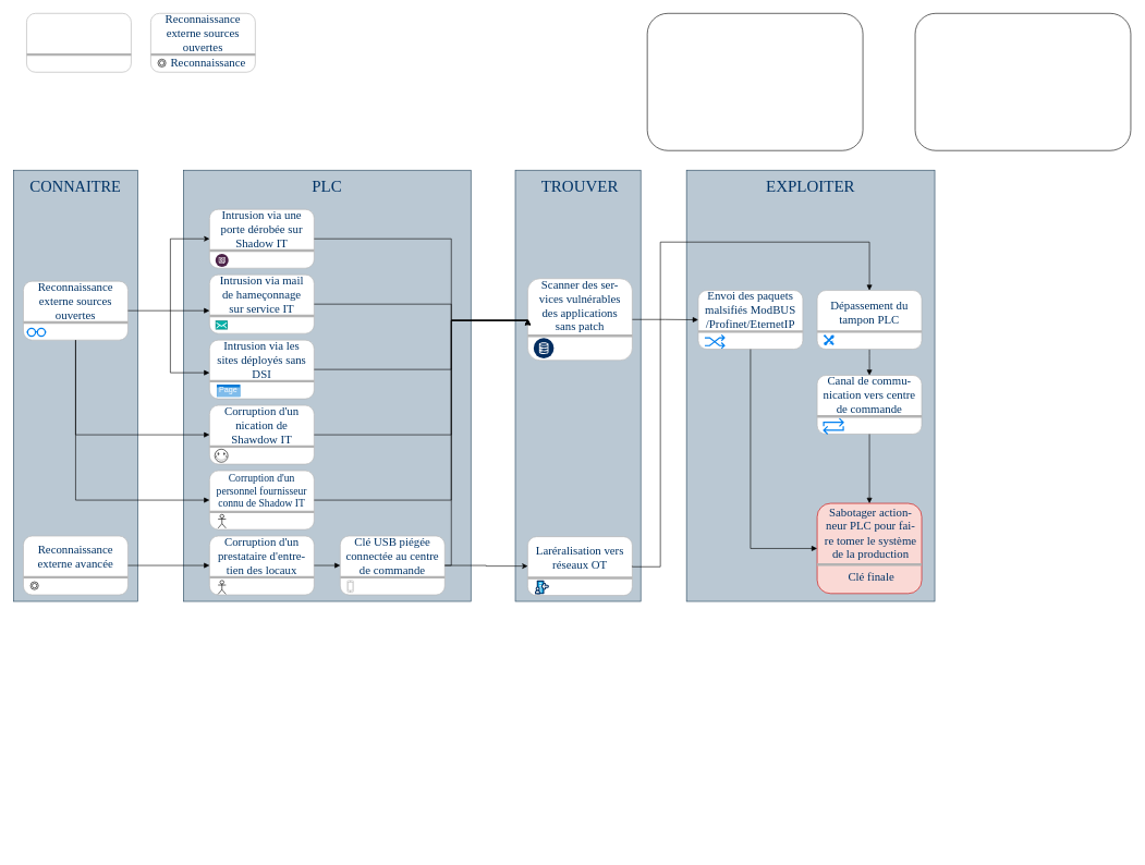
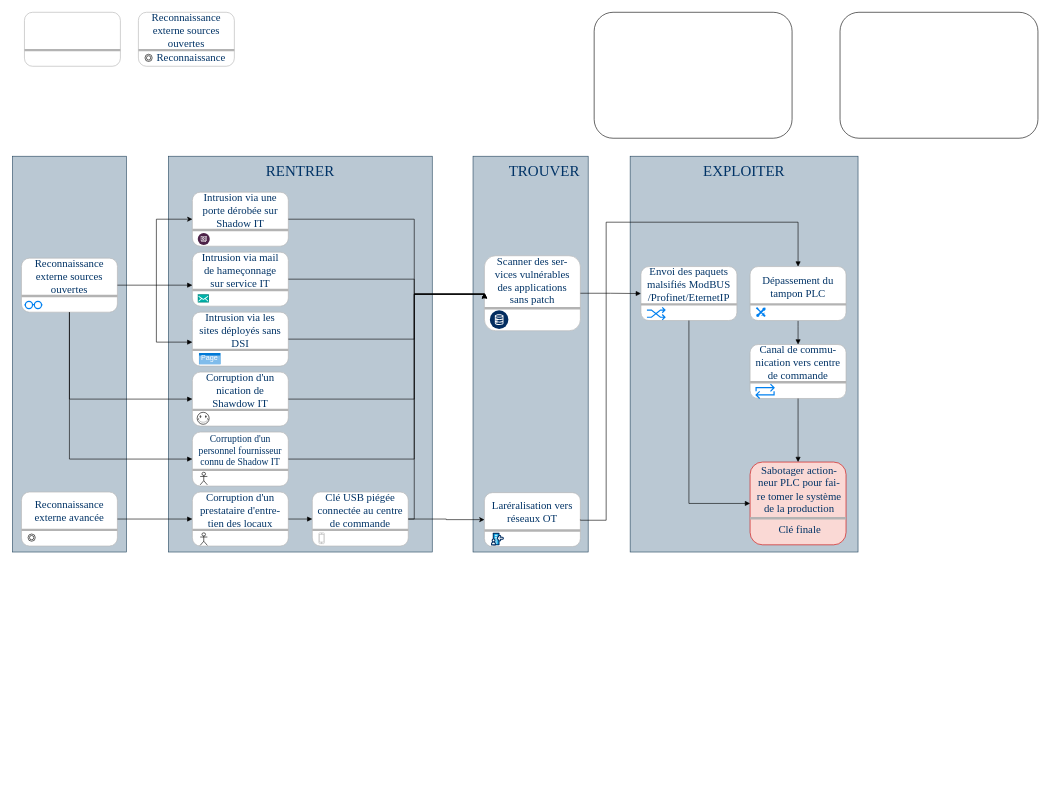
- <mxCell id="5" value="&lt;font face=&quot;Times New Roman&quot; style=&quot;color: rgb(0, 51, 102); font-size: 25px;&quot;&gt;C&lt;/font&gt;&lt;font face=&quot;Times New Roman&quot; style=&quot;color: rgb(0, 51, 102); font-size: 24px;&quot;&gt;ONNAITRE&lt;/font&gt;" style="text;html=1;align=center;verticalAlign=middle;whiteSpace=wrap;rounded=0;" vertex="1" parent="1"><mxGeometry x="45" y="270" width="140" height="30" as="geometry" /></mxCell>
- <mxCell id="32" value="&lt;font face=&quot;Times New Roman&quot; color=&quot;#003366&quot;&gt;&lt;span style=&quot;caret-color: rgb(0, 51, 102); font-size: 25px;&quot;&gt;PLC&lt;/span&gt;&lt;/font&gt;" style="text;html=1;align=center;verticalAlign=middle;whiteSpace=wrap;rounded=0;" vertex="1" parent="1"><mxGeometry x="430" y="270" width="140" height="30" as="geometry" /></mxCell>
+ <mxCell id="32" value="&lt;font face=&quot;Times New Roman&quot; color=&quot;#003366&quot;&gt;&lt;span style=&quot;caret-color: rgb(0, 51, 102); font-size: 25px;&quot;&gt;RENTRER&lt;/span&gt;&lt;/font&gt;" style="text;html=1;align=center;verticalAlign=middle;whiteSpace=wrap;rounded=0;" vertex="1" parent="1"><mxGeometry x="430" y="270" width="140" height="30" as="geometry" /></mxCell>
- <mxCell id="88" value="&lt;font face=&quot;Times New Roman&quot; color=&quot;#003366&quot;&gt;&lt;span style=&quot;caret-color: rgb(0, 51, 102); font-size: 25px;&quot;&gt;TROUVER&lt;/span&gt;&lt;/font&gt;" style="text;html=1;align=center;verticalAlign=middle;whiteSpace=wrap;rounded=0;" vertex="1" parent="1"><mxGeometry x="817" y="270" width="140" height="30" as="geometry" /></mxCell>
+ <mxCell id="88" value="&lt;font face=&quot;Times New Roman&quot; color=&quot;#003366&quot;&gt;&lt;span style=&quot;caret-color: rgb(0, 51, 102); font-size: 25px;&quot;&gt;TROUVER&lt;/span&gt;&lt;/font&gt;" style="text;html=1;align=center;verticalAlign=middle;whiteSpace=wrap;rounded=0;" vertex="1" parent="1"><mxGeometry x="837" y="270" width="140" height="30" as="geometry" /></mxCell>
